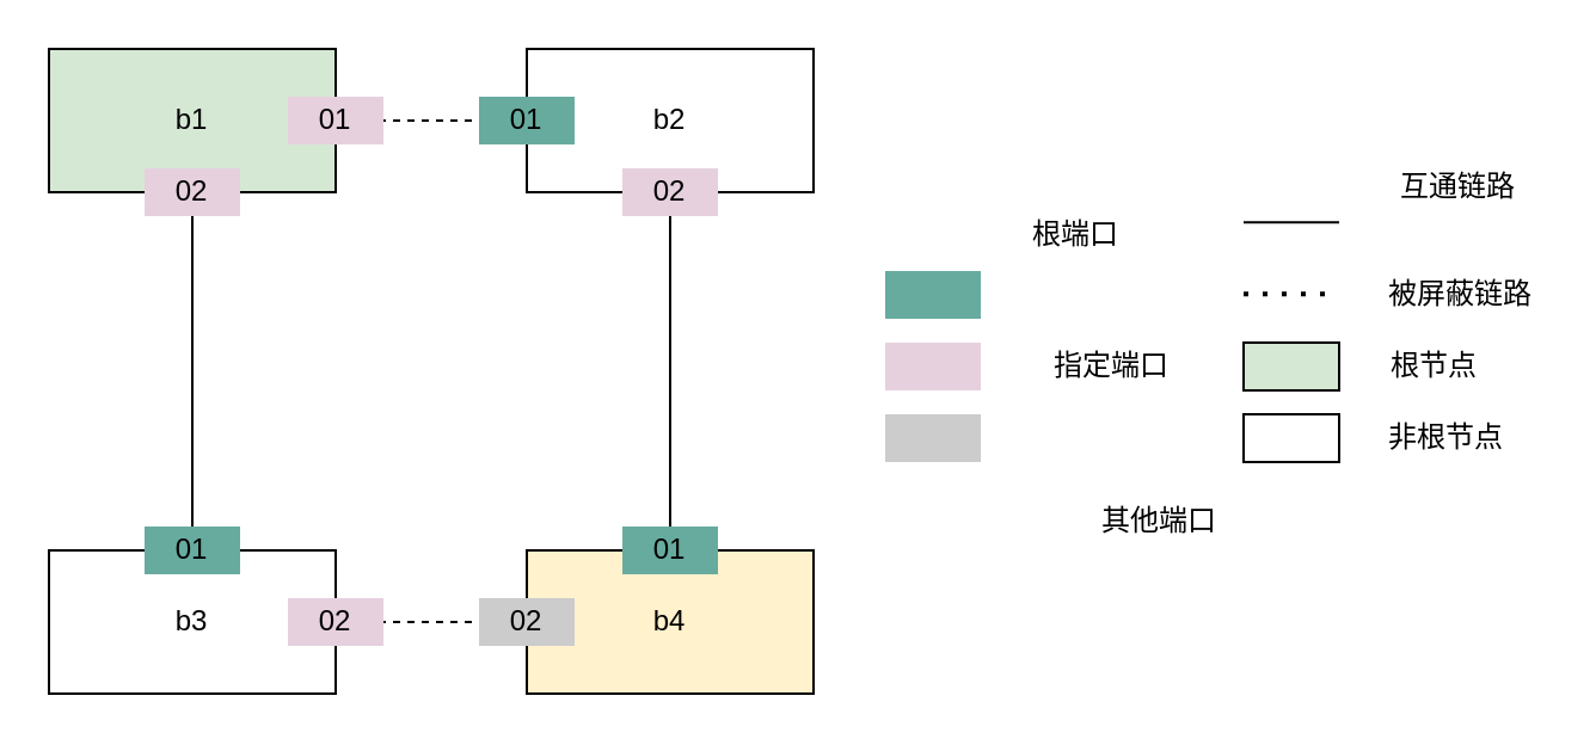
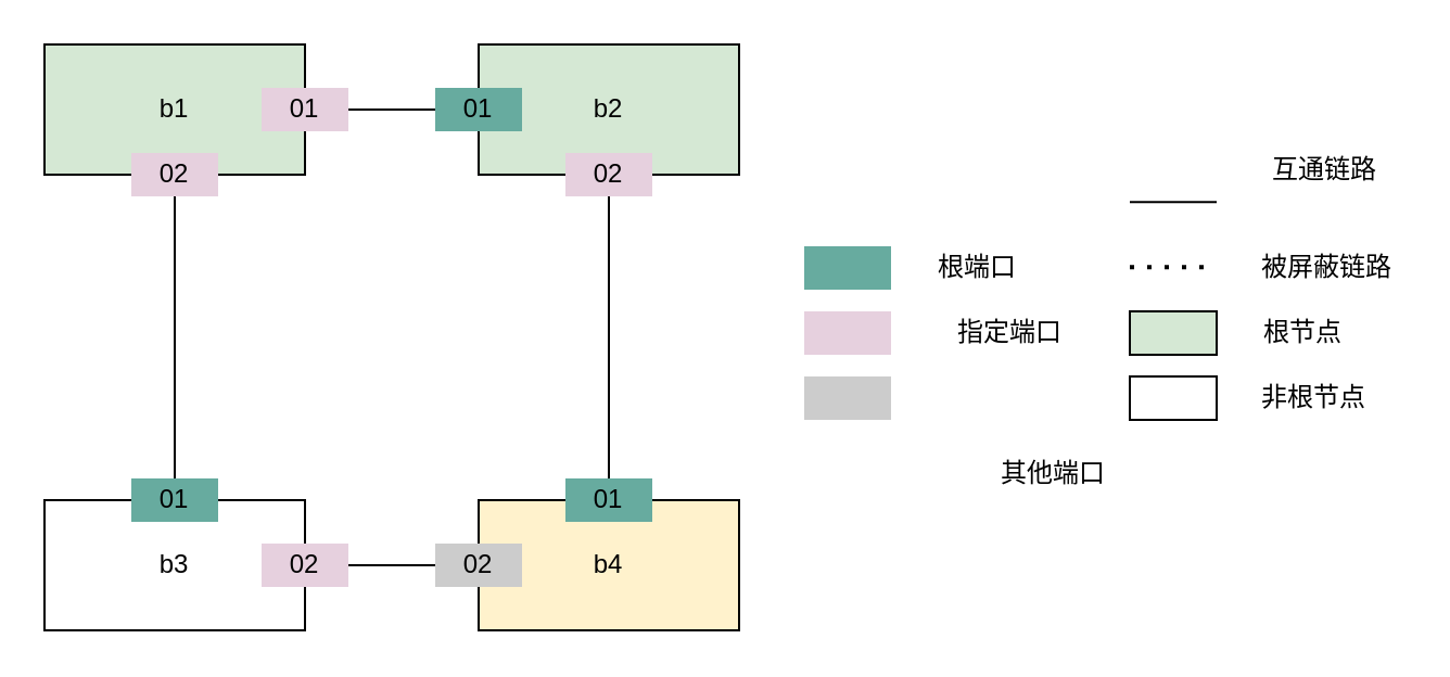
- <mxCell id="6" value="" style="endArrow=none;html=1;exitX=1;exitY=0.5;exitDx=0;exitDy=0;entryX=0;entryY=0.5;entryDx=0;entryDy=0;dashed=1;" parent="1" source="2" target="3" edge="1"><mxGeometry width="50" height="50" relative="1" as="geometry"><mxPoint x="360" y="140" as="sourcePoint" /><mxPoint x="410" y="90" as="targetPoint" /></mxGeometry></mxCell>
+ <mxCell id="6" value="" style="endArrow=none;html=1;exitX=1;exitY=0.5;exitDx=0;exitDy=0;entryX=0;entryY=0.5;entryDx=0;entryDy=0;" parent="1" source="2" target="3" edge="1"><mxGeometry width="50" height="50" relative="1" as="geometry"><mxPoint x="360" y="140" as="sourcePoint" /><mxPoint x="410" y="90" as="targetPoint" /></mxGeometry></mxCell>
- <mxCell id="3" value="b2" style="rounded=0;whiteSpace=wrap;html=1;" parent="1" vertex="1"><mxGeometry x="220" y="20" width="120" height="60" as="geometry" /></mxCell>
+ <mxCell id="3" value="b2" style="rounded=0;whiteSpace=wrap;html=1;fillColor=#d5e8d4;" parent="1" vertex="1"><mxGeometry x="220" y="20" width="120" height="60" as="geometry" /></mxCell>
- <mxCell id="19" value="根端口&amp;nbsp; &amp;nbsp;" style="text;html=1;strokeColor=none;fillColor=none;align=center;verticalAlign=middle;whiteSpace=wrap;rounded=0;" parent="1" vertex="1"><mxGeometry x="430" y="88" width="50" height="20" as="geometry" /></mxCell>
+ <mxCell id="19" value="根端口&amp;nbsp; &amp;nbsp;" style="text;html=1;strokeColor=none;fillColor=none;align=center;verticalAlign=middle;whiteSpace=wrap;rounded=0;" parent="1" vertex="1"><mxGeometry x="430" y="113" width="50" height="20" as="geometry" /></mxCell>
- <mxCell id="7" value="" style="endArrow=none;html=1;exitX=1;exitY=0.5;exitDx=0;exitDy=0;entryX=0;entryY=0.5;entryDx=0;entryDy=0;dashed=1;" parent="1" source="4" target="5" edge="1"><mxGeometry width="50" height="50" relative="1" as="geometry"><mxPoint x="150" y="170" as="sourcePoint" /><mxPoint x="230" y="170" as="targetPoint" /></mxGeometry></mxCell>
+ <mxCell id="7" value="" style="endArrow=none;html=1;exitX=1;exitY=0.5;exitDx=0;exitDy=0;entryX=0;entryY=0.5;entryDx=0;entryDy=0;dashed=0;" parent="1" source="4" target="5" edge="1"><mxGeometry width="50" height="50" relative="1" as="geometry"><mxPoint x="150" y="170" as="sourcePoint" /><mxPoint x="230" y="170" as="targetPoint" /></mxGeometry></mxCell>
